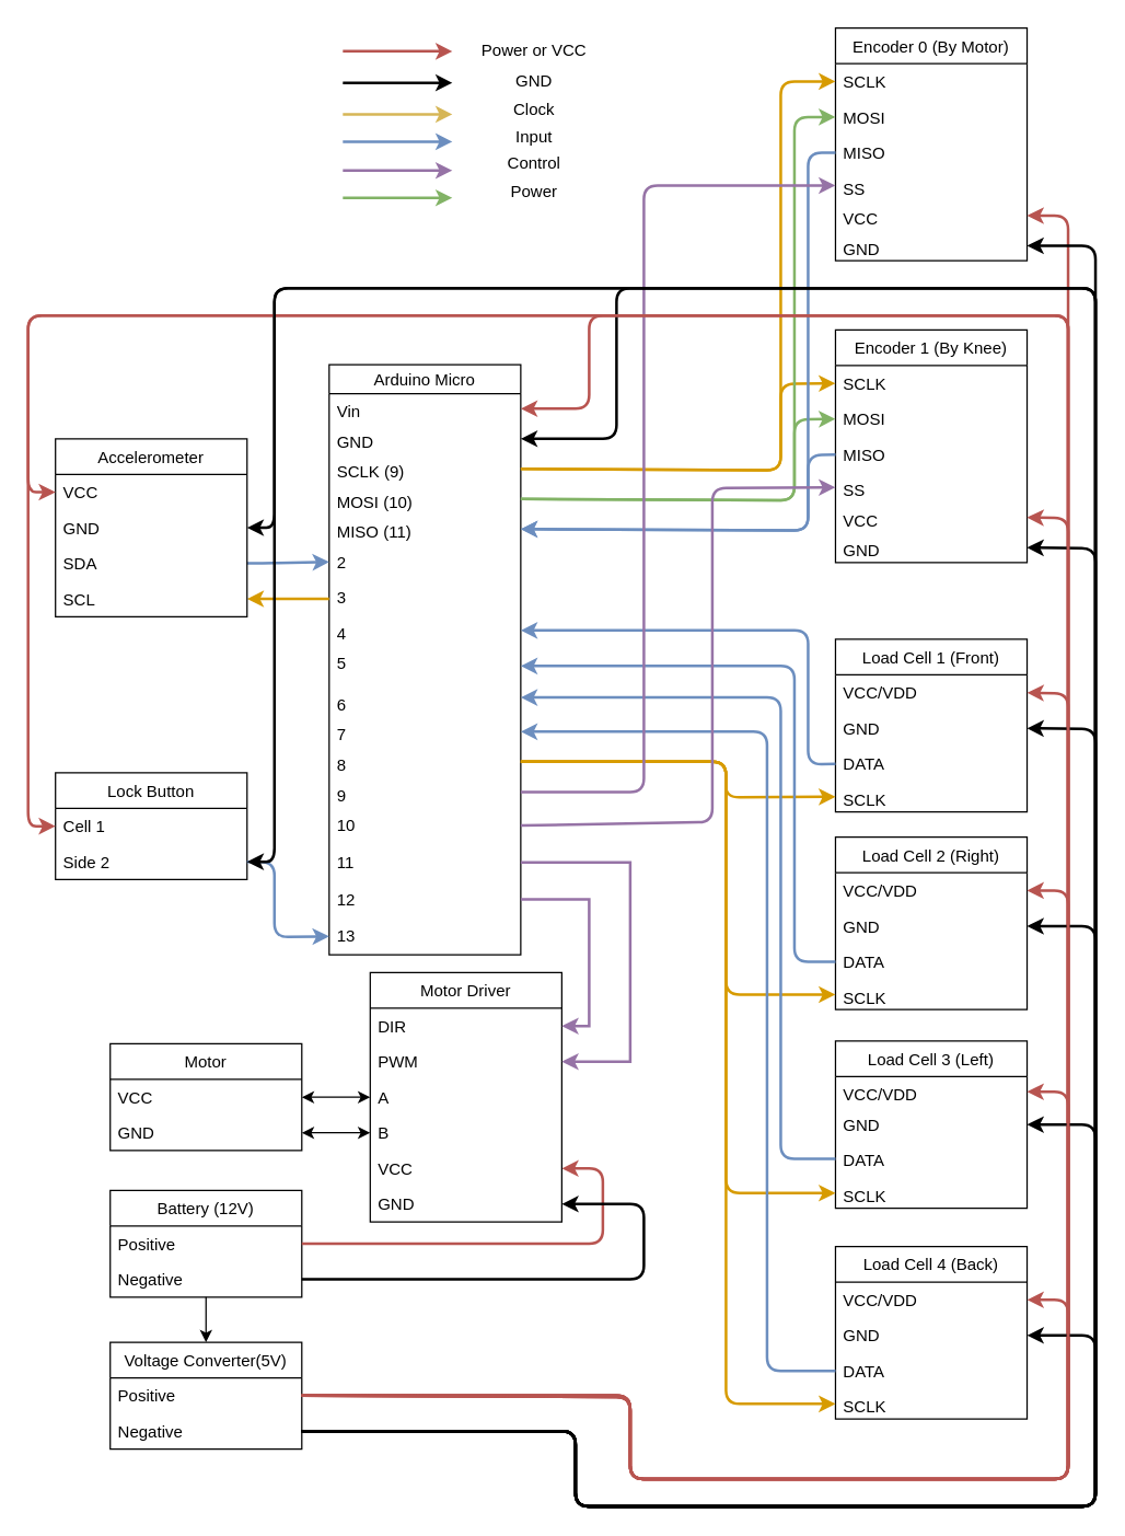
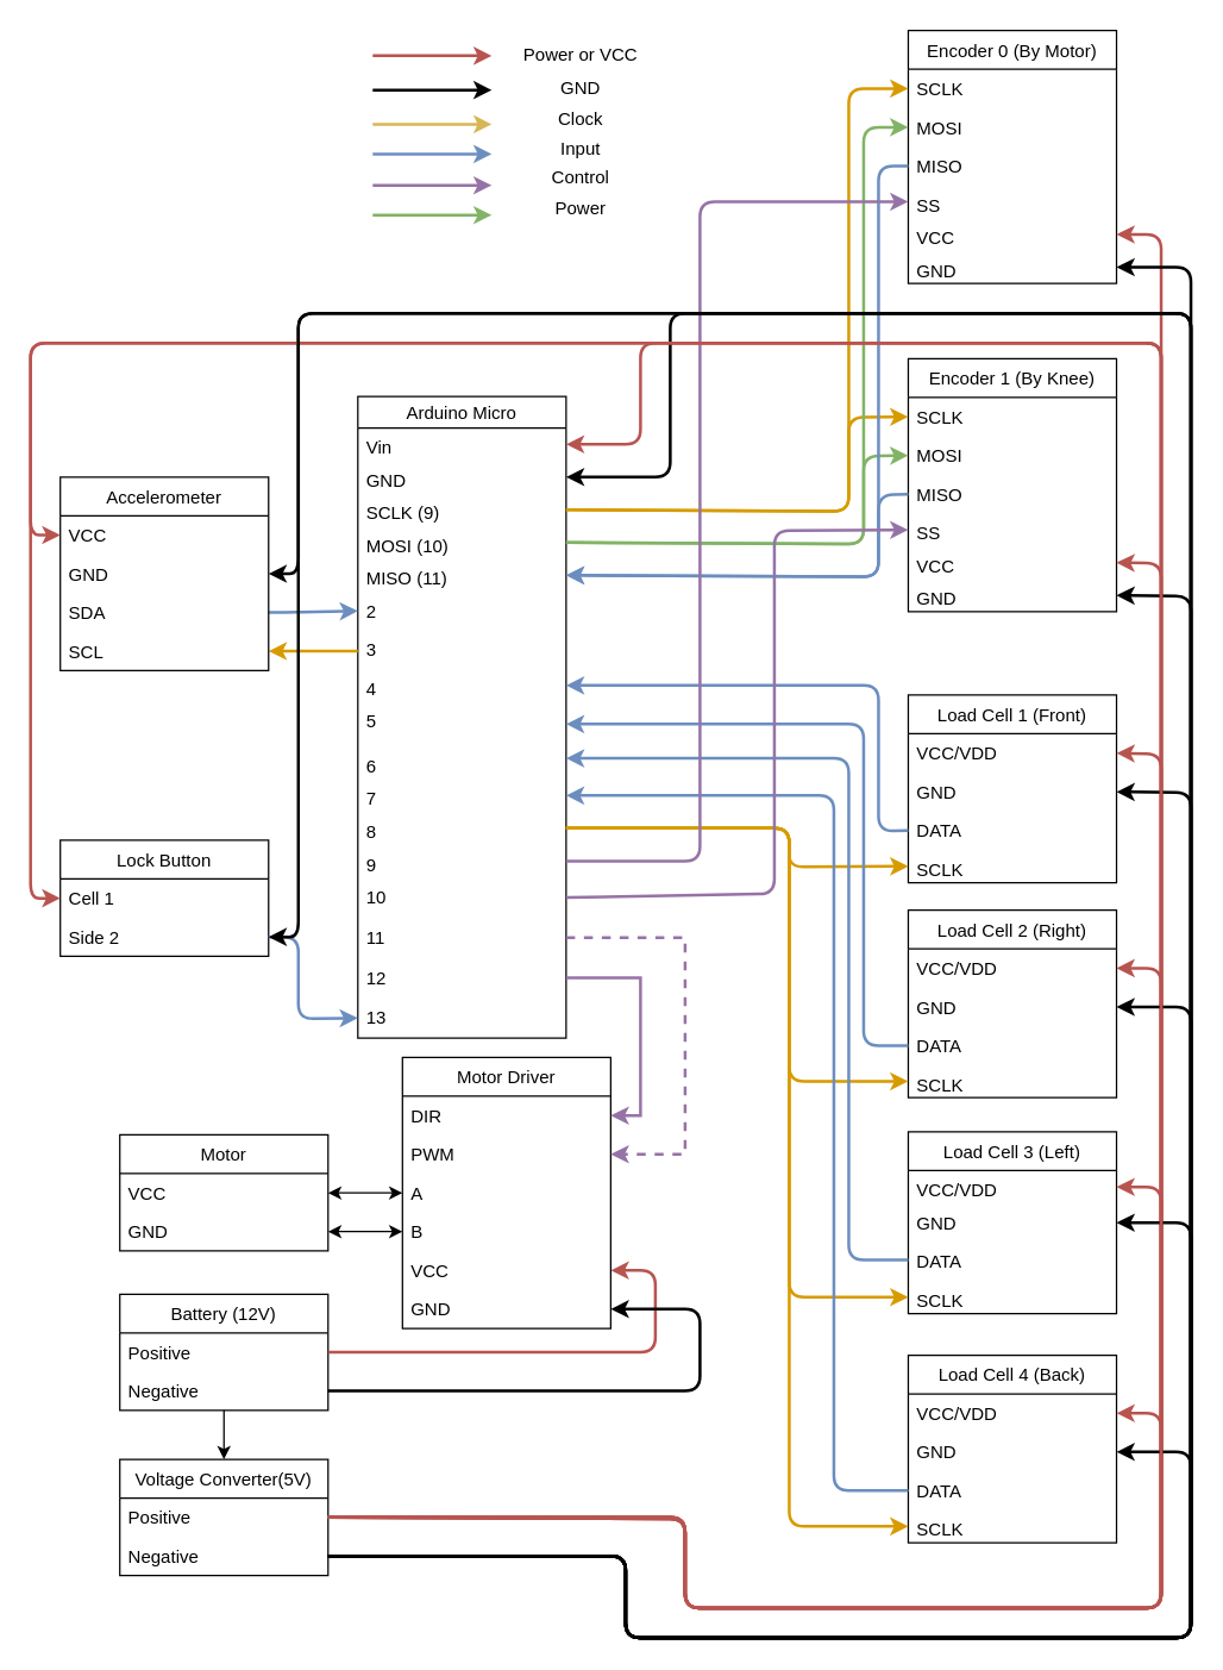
- <mxCell id="131" style="edgeStyle=orthogonalEdgeStyle;rounded=0;orthogonalLoop=1;jettySize=auto;html=1;exitX=1;exitY=0.5;exitDx=0;exitDy=0;entryX=1;entryY=0.5;entryDx=0;entryDy=0;fillColor=#e1d5e7;strokeColor=#9673a6;strokeWidth=2;" edge="1" parent="1" source="17" target="122"><mxGeometry relative="1" as="geometry"><Array as="points"><mxPoint x="460" y="630" /><mxPoint x="460" y="775" /></Array></mxGeometry></mxCell>
+ <mxCell id="131" style="edgeStyle=orthogonalEdgeStyle;rounded=0;orthogonalLoop=1;jettySize=auto;html=1;exitX=1;exitY=0.5;exitDx=0;exitDy=0;entryX=1;entryY=0.5;entryDx=0;entryDy=0;fillColor=#e1d5e7;strokeColor=#9673a6;strokeWidth=2;dashed=1;" edge="1" parent="1" source="17" target="122"><mxGeometry relative="1" as="geometry"><Array as="points"><mxPoint x="460" y="630" /><mxPoint x="460" y="775" /></Array></mxGeometry></mxCell>
